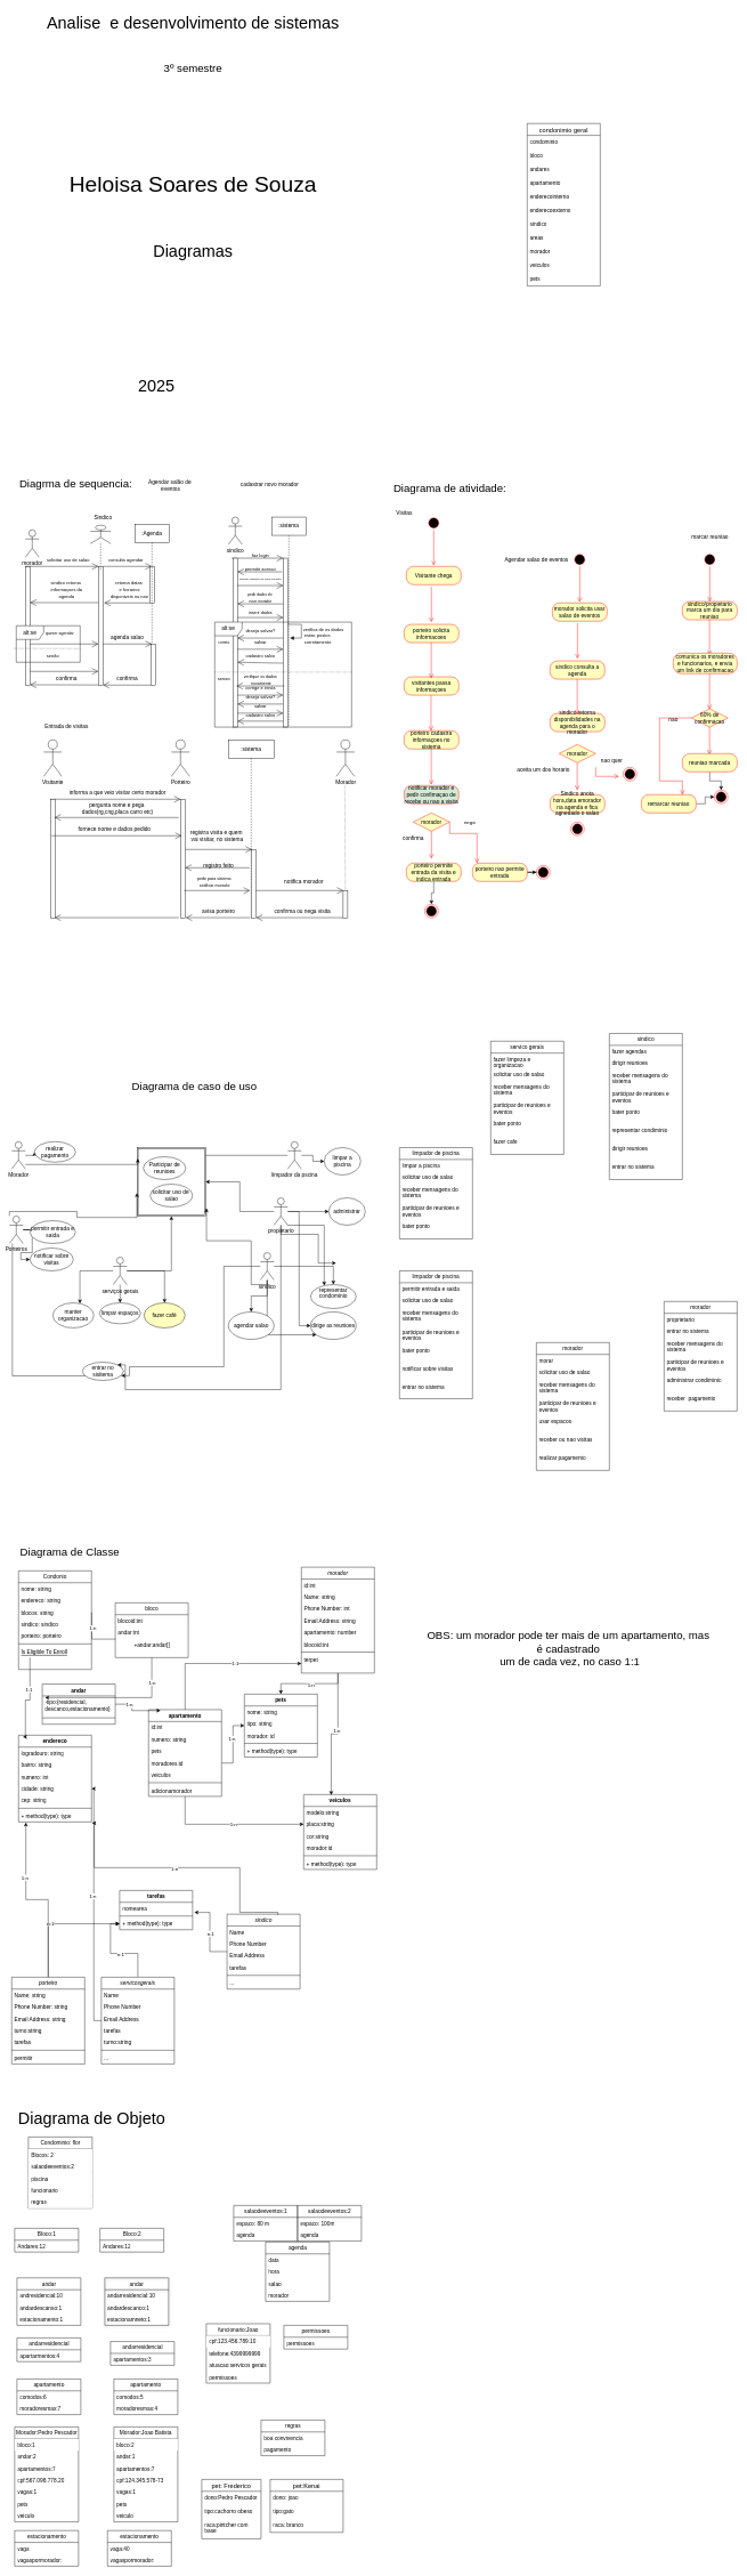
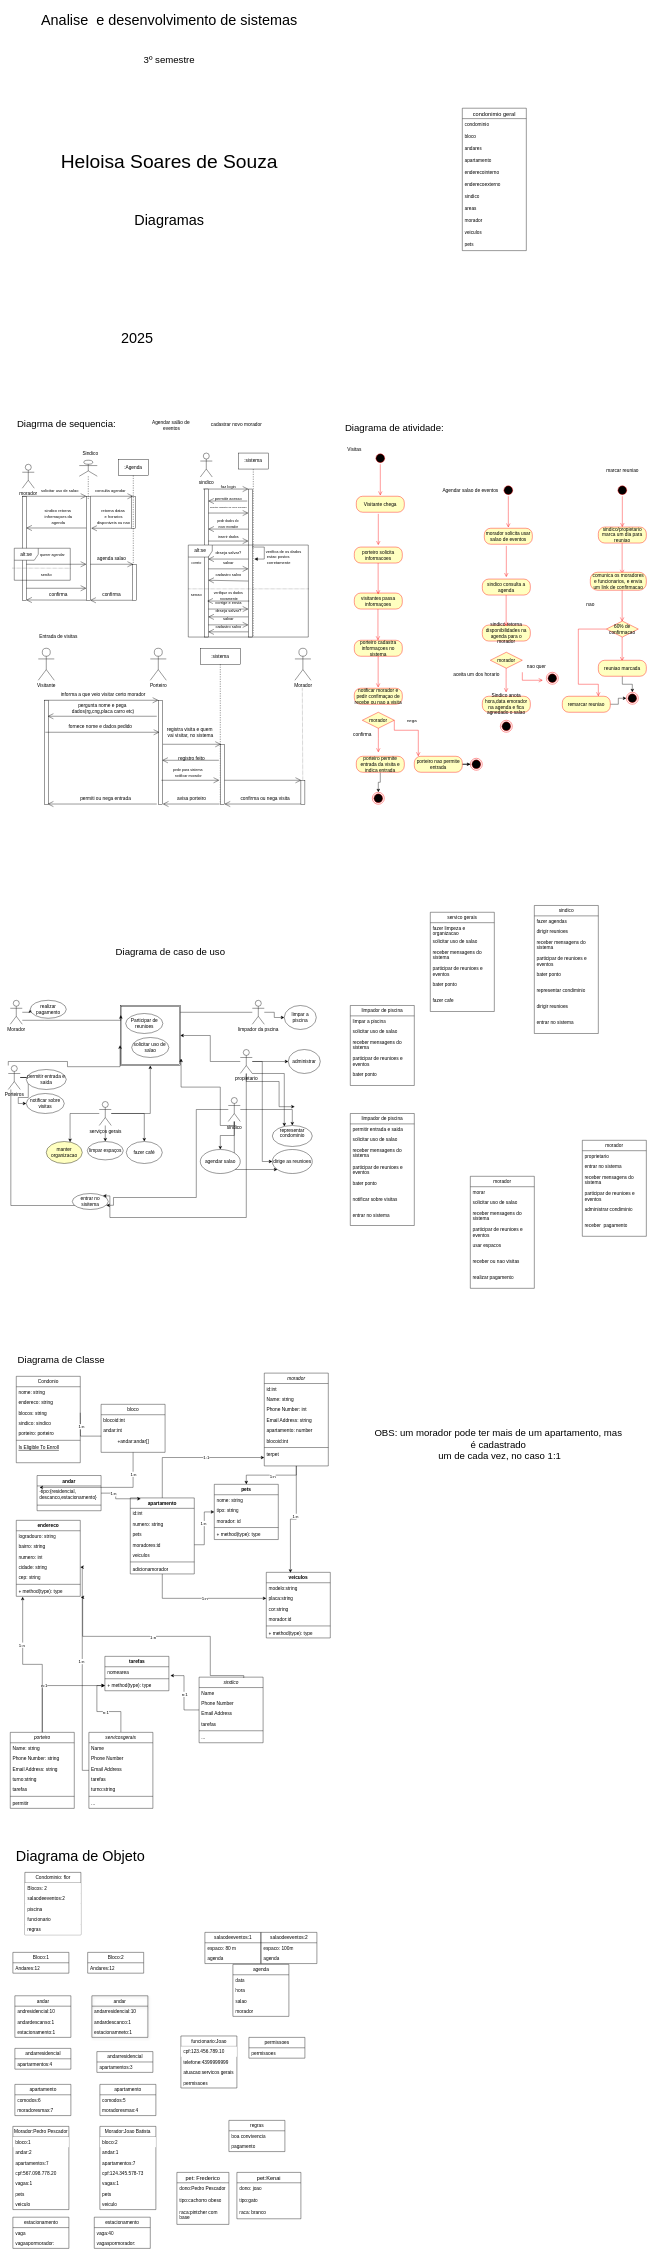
- <mxCell id="111" value="&lt;div&gt;Agendar salão de&amp;nbsp;&lt;/div&gt;&lt;div&gt;eventos&lt;/div&gt;&lt;div&gt;&lt;br&gt;&lt;/div&gt;" style="text;html=1;align=center;verticalAlign=middle;resizable=0;points=[];autosize=1;strokeColor=none;fillColor=none;" parent="1" vertex="1"><mxGeometry x="312.5" y="1040" width="120" height="60" as="geometry" /></mxCell>
+ <mxCell id="111" value="&lt;div&gt;Agendar salão de&amp;nbsp;&lt;/div&gt;&lt;div&gt;eventos&lt;/div&gt;&lt;div&gt;&lt;br&gt;&lt;/div&gt;" style="text;html=1;align=center;verticalAlign=middle;resizable=0;points=[];autosize=1;strokeColor=none;fillColor=none;" parent="1" vertex="1"><mxGeometry x="367.5" y="1040" width="120" height="60" as="geometry" /></mxCell>
- <mxCell id="395" value="nao" style="text;html=1;align=center;verticalAlign=middle;resizable=0;points=[];autosize=1;strokeColor=none;fillColor=none;" vertex="1" parent="1"><mxGeometry x="1455" y="1562" width="40" height="30" as="geometry" /></mxCell>
+ <mxCell id="395" value="nao" style="text;html=1;align=center;verticalAlign=middle;resizable=0;points=[];autosize=1;strokeColor=none;fillColor=none;" vertex="1" parent="1"><mxGeometry x="1455" y="1497" width="40" height="30" as="geometry" /></mxCell>
- <mxCell id="350" value="notificar morador e pedir confimaçao de recebe ou nao a visita" style="rounded=1;whiteSpace=wrap;html=1;arcSize=40;fontColor=#000000;fillColor=#d5e8d4;strokeColor=#ff0000;" parent="1" vertex="1"><mxGeometry x="885" y="1720" width="120" height="40" as="geometry" /></mxCell>
+ <mxCell id="350" value="notificar morador e pedir confimaçao de recebe ou nao a visita" style="rounded=1;whiteSpace=wrap;html=1;arcSize=40;fontColor=#000000;fillColor=#ffffc0;strokeColor=#ff0000;" parent="1" vertex="1"><mxGeometry x="885" y="1720" width="120" height="40" as="geometry" /></mxCell>
- <mxCell id="324" value="notifica morador" style="text;html=1;align=center;verticalAlign=middle;resizable=0;points=[];autosize=1;strokeColor=none;fillColor=none;" parent="1" vertex="1"><mxGeometry x="610" y="1915" width="110" height="30" as="geometry" /></mxCell>
+ <mxCell id="334" value="permiti ou nega entrada" style="text;html=1;align=center;verticalAlign=middle;resizable=0;points=[];autosize=1;strokeColor=none;fillColor=none;" parent="1" vertex="1"><mxGeometry x="187.5" y="1980" width="150" height="30" as="geometry" /></mxCell>
- <mxCell id="275" value="manter organizacao" style="ellipse;whiteSpace=wrap;html=1;" parent="1" vertex="1"><mxGeometry x="115" y="2853" width="90" height="55" as="geometry" /></mxCell>
+ <mxCell id="275" value="manter organizacao" style="ellipse;whiteSpace=wrap;html=1;fillColor=#ffffc0;" parent="1" vertex="1"><mxGeometry x="115" y="2853" width="90" height="55" as="geometry" /></mxCell>
- <mxCell id="276" value="fazer café" style="ellipse;whiteSpace=wrap;html=1;fillColor=#ffffc0;" parent="1" vertex="1"><mxGeometry x="315" y="2853" width="90" height="55" as="geometry" /></mxCell>
+ <mxCell id="276" value="fazer café" style="ellipse;whiteSpace=wrap;html=1;" parent="1" vertex="1"><mxGeometry x="315" y="2853" width="90" height="55" as="geometry" /></mxCell>
- <mxCell id="448" style="edgeStyle=orthogonalEdgeStyle;rounded=0;orthogonalLoop=1;jettySize=auto;html=1;entryX=0.06;entryY=0.02;entryDx=0;entryDy=0;entryPerimeter=0;" edge="1" parent="1" source="21" target="87"><mxGeometry relative="1" as="geometry"><Array as="points"><mxPoint x="65" y="3723" /><mxPoint x="55" y="3723" /></Array></mxGeometry></mxCell>
- <mxCell id="449" value="1:1" style="edgeLabel;html=1;align=center;verticalAlign=middle;resizable=0;points=[];" vertex="1" connectable="0" parent="448"><mxGeometry x="-0.273" y="-3" relative="1" as="geometry"><mxPoint as="offset" /></mxGeometry></mxCell>
